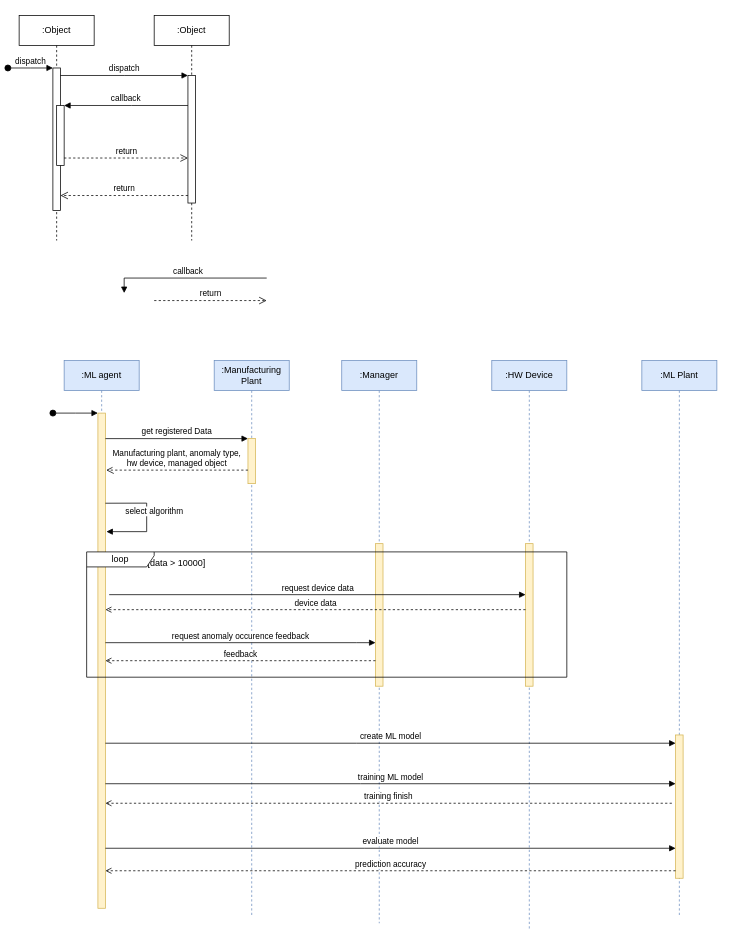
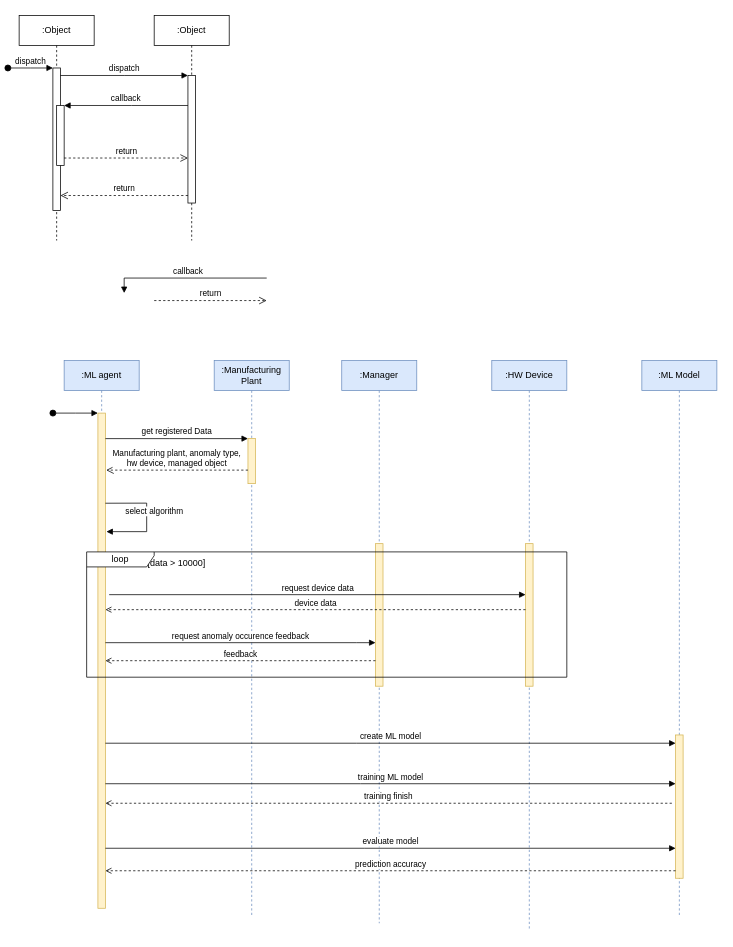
- <mxCell id="31" value=":ML Plant" style="shape=umlLifeline;perimeter=lifelinePerimeter;whiteSpace=wrap;html=1;container=0;dropTarget=0;collapsible=0;recursiveResize=0;outlineConnect=0;portConstraint=eastwest;newEdgeStyle={&quot;edgeStyle&quot;:&quot;elbowEdgeStyle&quot;,&quot;elbow&quot;:&quot;vertical&quot;,&quot;curved&quot;:0,&quot;rounded&quot;:0};fillColor=#dae8fc;strokeColor=#6c8ebf;" vertex="1" parent="1"><mxGeometry x="850" y="480" width="100" height="740" as="geometry" /></mxCell>
+ <mxCell id="31" value=":ML Model" style="shape=umlLifeline;perimeter=lifelinePerimeter;whiteSpace=wrap;html=1;container=0;dropTarget=0;collapsible=0;recursiveResize=0;outlineConnect=0;portConstraint=eastwest;newEdgeStyle={&quot;edgeStyle&quot;:&quot;elbowEdgeStyle&quot;,&quot;elbow&quot;:&quot;vertical&quot;,&quot;curved&quot;:0,&quot;rounded&quot;:0};fillColor=#dae8fc;strokeColor=#6c8ebf;" vertex="1" parent="1"><mxGeometry x="850" y="480" width="100" height="740" as="geometry" /></mxCell>
